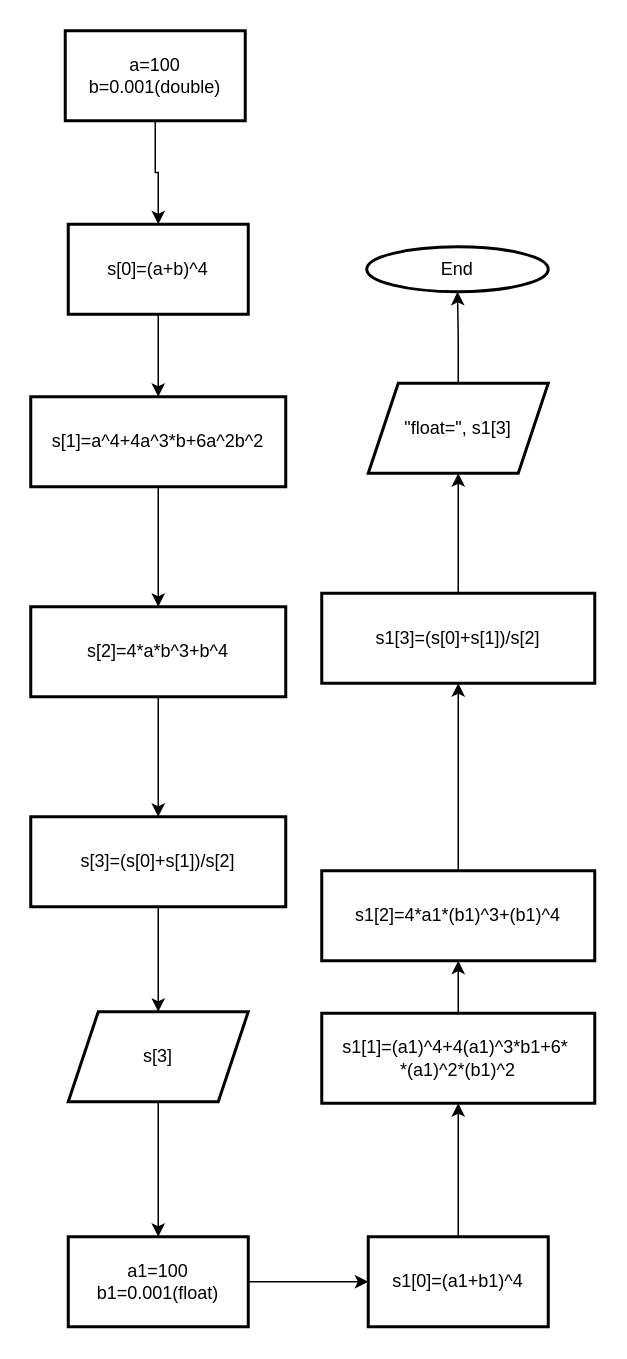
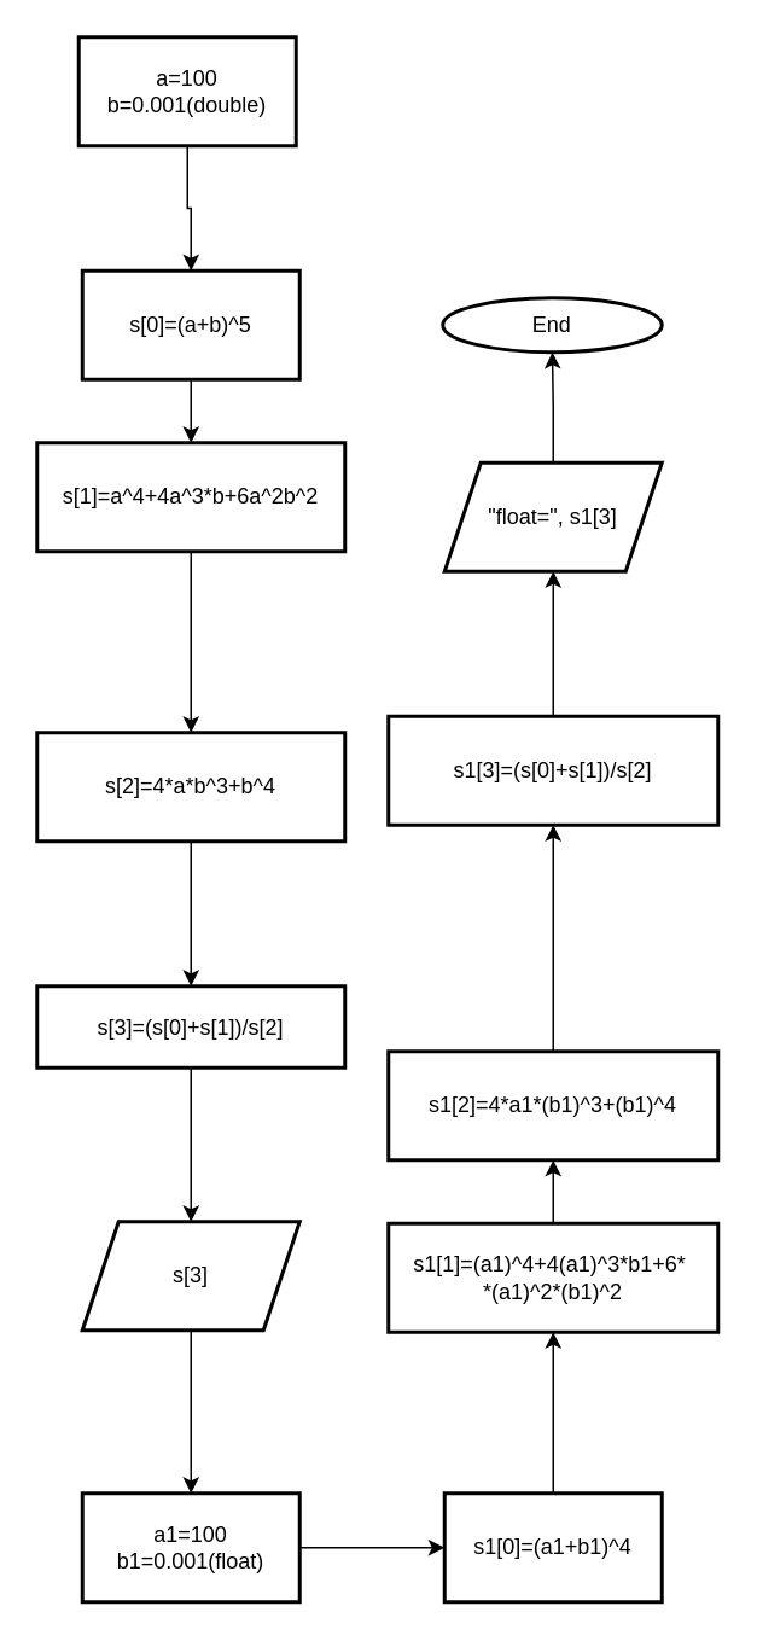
- <mxCell id="5" value="s[0]=(a+b)^4" style="whiteSpace=wrap;html=1;strokeWidth=2;" vertex="1" parent="1"><mxGeometry x="45" y="149" width="120" height="60" as="geometry" /></mxCell>
+ <mxCell id="5" value="s[0]=(a+b)^5" style="whiteSpace=wrap;html=1;strokeWidth=2;" vertex="1" parent="1"><mxGeometry x="45" y="149" width="120" height="60" as="geometry" /></mxCell>
- <mxCell id="7" value="s[1]=a^4+4a^3*b+6a^2b^2" style="whiteSpace=wrap;html=1;strokeWidth=2;" vertex="1" parent="1"><mxGeometry x="20" y="264" width="170" height="60" as="geometry" /></mxCell>
+ <mxCell id="7" value="s[1]=a^4+4a^3*b+6a^2b^2" style="whiteSpace=wrap;html=1;strokeWidth=2;" vertex="1" parent="1"><mxGeometry x="20" y="244" width="170" height="60" as="geometry" /></mxCell>
- <mxCell id="11" value="s[3]=(s[0]+s[1])/s[2]" style="whiteSpace=wrap;html=1;strokeWidth=2;" vertex="1" parent="1"><mxGeometry x="20" y="544" width="170" height="60" as="geometry" /></mxCell>
+ <mxCell id="11" value="s[3]=(s[0]+s[1])/s[2]" style="whiteSpace=wrap;html=1;strokeWidth=2;" vertex="1" parent="1"><mxGeometry x="20" y="544" width="170" height="45" as="geometry" /></mxCell>
